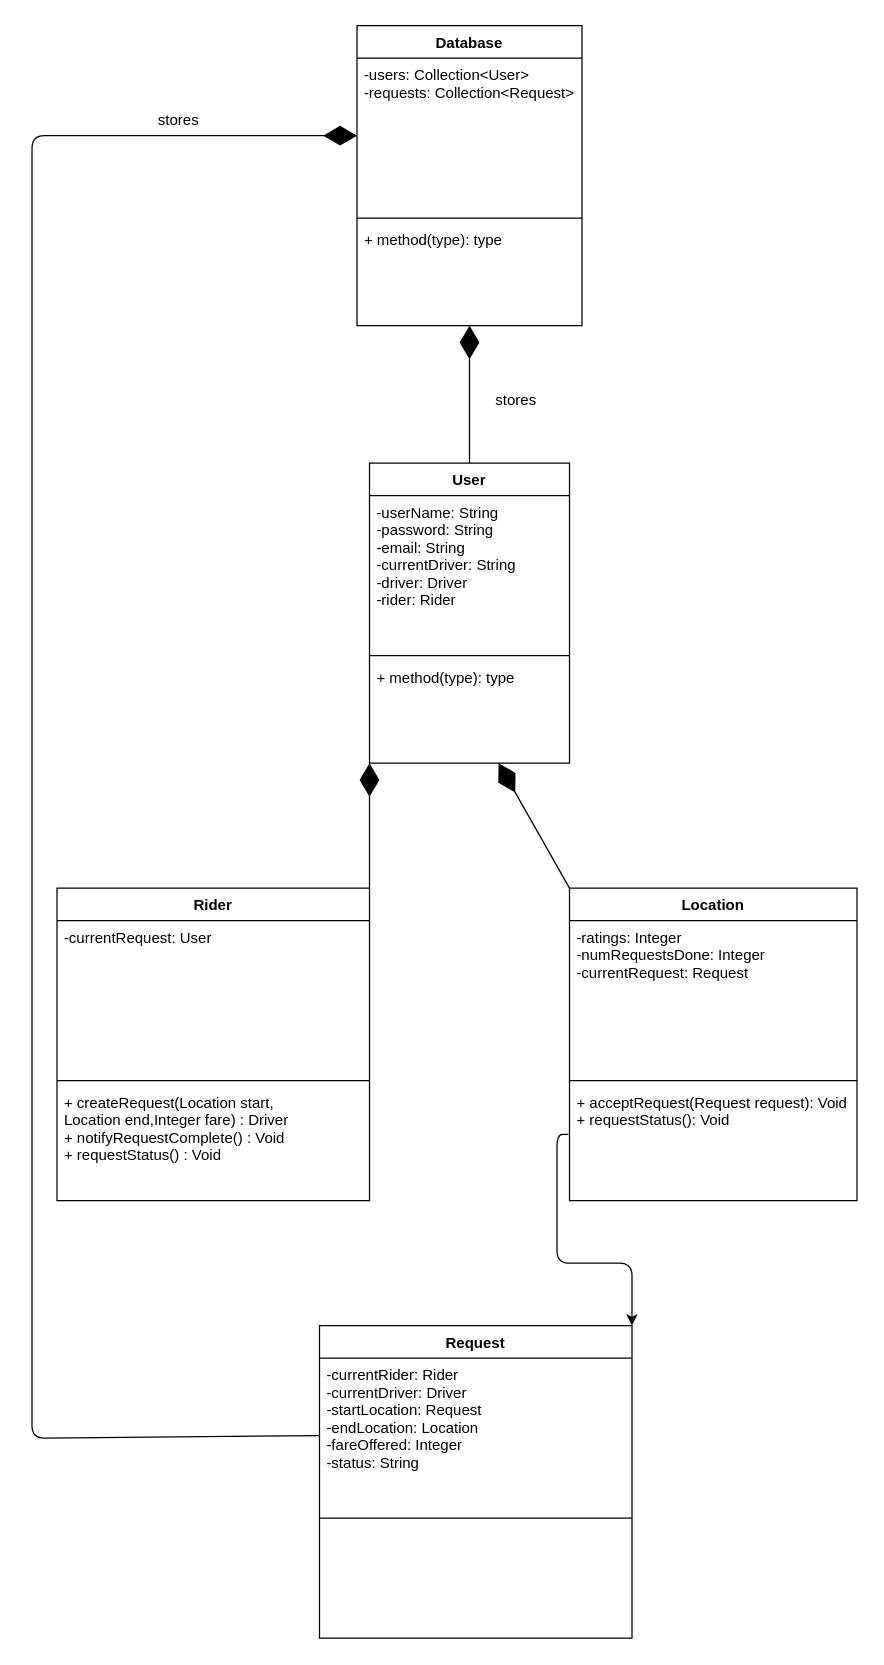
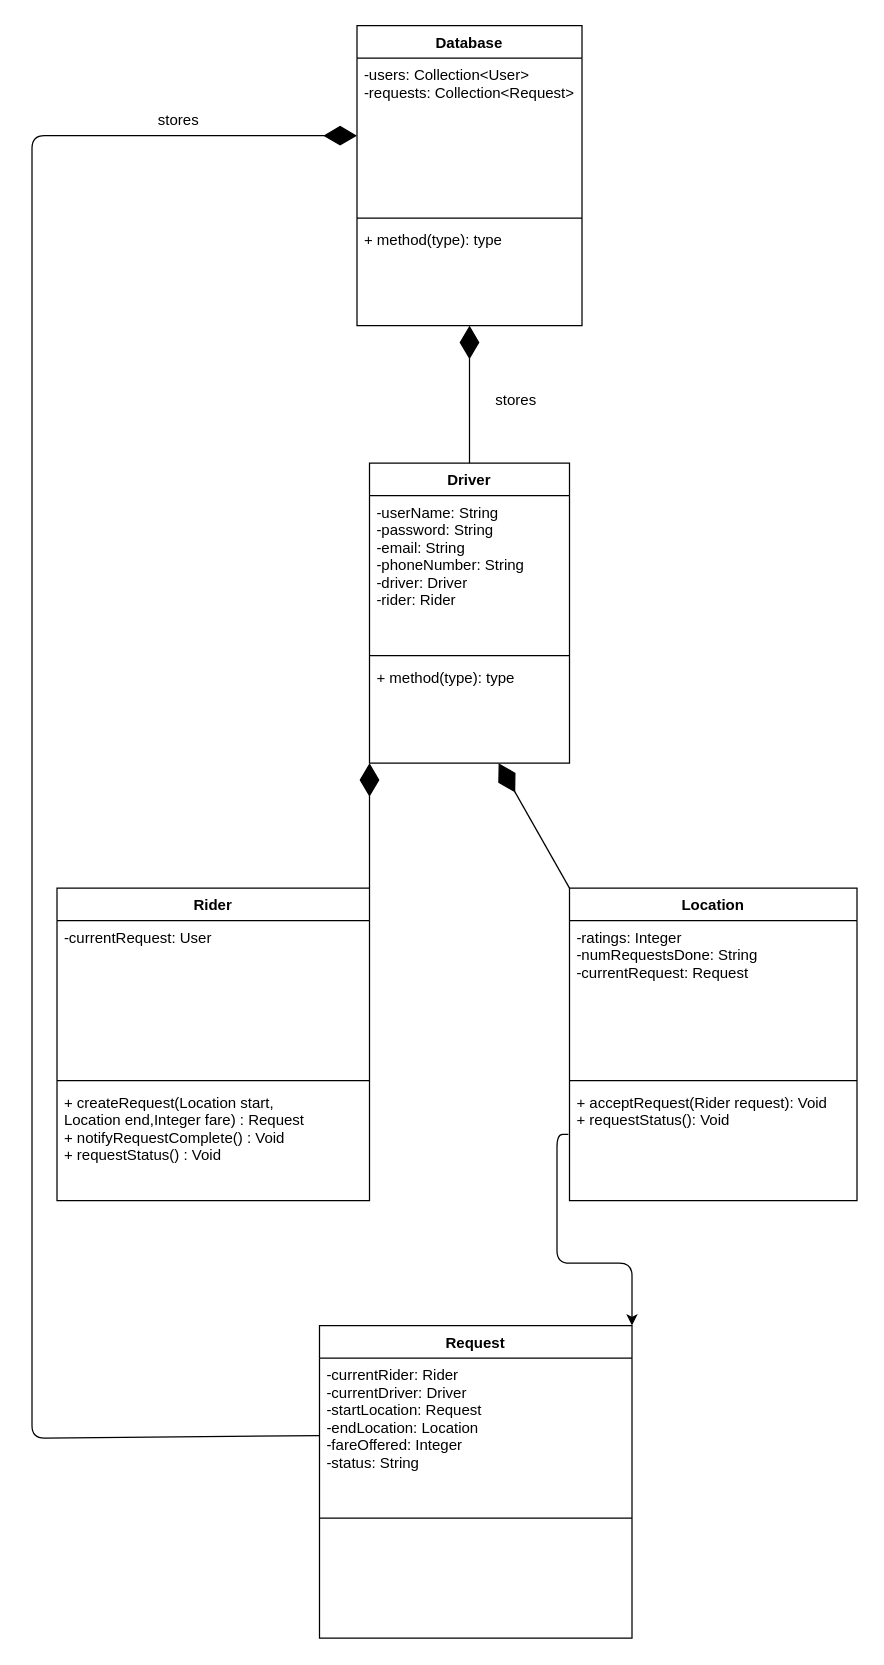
- <mxCell id="6" value="User" style="swimlane;fontStyle=1;align=center;verticalAlign=top;childLayout=stackLayout;horizontal=1;startSize=26;horizontalStack=0;resizeParent=1;resizeParentMax=0;resizeLast=0;collapsible=1;marginBottom=0;" vertex="1" parent="1"><mxGeometry x="290" y="370" width="160" height="240" as="geometry"><mxRectangle x="1090" y="434" width="60" height="26" as="alternateBounds" /></mxGeometry></mxCell>
+ <mxCell id="6" value="Driver" style="swimlane;fontStyle=1;align=center;verticalAlign=top;childLayout=stackLayout;horizontal=1;startSize=26;horizontalStack=0;resizeParent=1;resizeParentMax=0;resizeLast=0;collapsible=1;marginBottom=0;" vertex="1" parent="1"><mxGeometry x="290" y="370" width="160" height="240" as="geometry"><mxRectangle x="1090" y="434" width="60" height="26" as="alternateBounds" /></mxGeometry></mxCell>
- <mxCell id="7" value="-userName: String&#10;-password: String&#10;-email: String&#10;-currentDriver: String&#10;-driver: Driver&#10;-rider: Rider&#10;" style="text;strokeColor=none;fillColor=none;align=left;verticalAlign=top;spacingLeft=4;spacingRight=4;overflow=hidden;rotatable=0;points=[[0,0.5],[1,0.5]];portConstraint=eastwest;" vertex="1" parent="6"><mxGeometry y="26" width="160" height="124" as="geometry" /></mxCell>
+ <mxCell id="7" value="-userName: String&#10;-password: String&#10;-email: String&#10;-phoneNumber: String&#10;-driver: Driver&#10;-rider: Rider&#10;" style="text;strokeColor=none;fillColor=none;align=left;verticalAlign=top;spacingLeft=4;spacingRight=4;overflow=hidden;rotatable=0;points=[[0,0.5],[1,0.5]];portConstraint=eastwest;" vertex="1" parent="6"><mxGeometry y="26" width="160" height="124" as="geometry" /></mxCell>
- <mxCell id="11" value="-ratings: Integer&#10;-numRequestsDone: Integer&#10;-currentRequest: Request&#10;" style="text;strokeColor=none;fillColor=none;align=left;verticalAlign=top;spacingLeft=4;spacingRight=4;overflow=hidden;rotatable=0;points=[[0,0.5],[1,0.5]];portConstraint=eastwest;" vertex="1" parent="10"><mxGeometry y="26" width="230" height="124" as="geometry" /></mxCell>
+ <mxCell id="11" value="-ratings: Integer&#10;-numRequestsDone: String&#10;-currentRequest: Request&#10;" style="text;strokeColor=none;fillColor=none;align=left;verticalAlign=top;spacingLeft=4;spacingRight=4;overflow=hidden;rotatable=0;points=[[0,0.5],[1,0.5]];portConstraint=eastwest;" vertex="1" parent="10"><mxGeometry y="26" width="230" height="124" as="geometry" /></mxCell>
- <mxCell id="5" value="+ createRequest(Location start,&#10; Location end,Integer fare) : Driver&#10;+ notifyRequestComplete() : Void&#10;+ requestStatus() : Void&#10;" style="text;strokeColor=none;fillColor=none;align=left;verticalAlign=top;spacingLeft=4;spacingRight=4;overflow=hidden;rotatable=0;points=[[0,0.5],[1,0.5]];portConstraint=eastwest;" vertex="1" parent="2"><mxGeometry y="158" width="250" height="92" as="geometry" /></mxCell>
+ <mxCell id="5" value="+ createRequest(Location start,&#10; Location end,Integer fare) : Request&#10;+ notifyRequestComplete() : Void&#10;+ requestStatus() : Void&#10;" style="text;strokeColor=none;fillColor=none;align=left;verticalAlign=top;spacingLeft=4;spacingRight=4;overflow=hidden;rotatable=0;points=[[0,0.5],[1,0.5]];portConstraint=eastwest;" vertex="1" parent="2"><mxGeometry y="158" width="250" height="92" as="geometry" /></mxCell>
- <mxCell id="13" value="+ acceptRequest(Request request): Void&#10;+ requestStatus(): Void&#10;" style="text;strokeColor=none;fillColor=none;align=left;verticalAlign=top;spacingLeft=4;spacingRight=4;overflow=hidden;rotatable=0;points=[[0,0.5],[1,0.5]];portConstraint=eastwest;" vertex="1" parent="10"><mxGeometry y="158" width="230" height="92" as="geometry" /></mxCell>
+ <mxCell id="13" value="+ acceptRequest(Rider request): Void&#10;+ requestStatus(): Void&#10;" style="text;strokeColor=none;fillColor=none;align=left;verticalAlign=top;spacingLeft=4;spacingRight=4;overflow=hidden;rotatable=0;points=[[0,0.5],[1,0.5]];portConstraint=eastwest;" vertex="1" parent="10"><mxGeometry y="158" width="230" height="92" as="geometry" /></mxCell>
